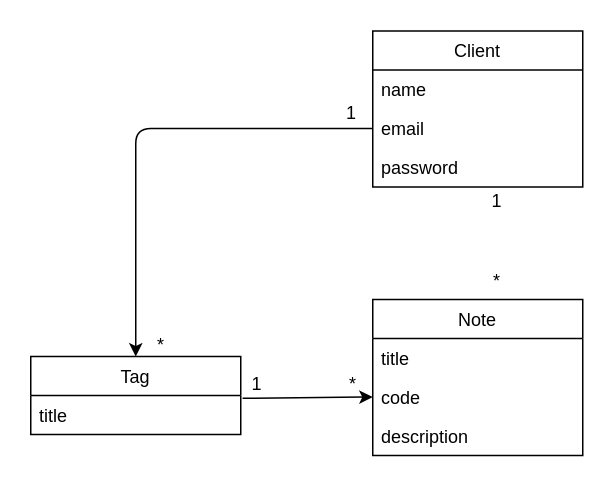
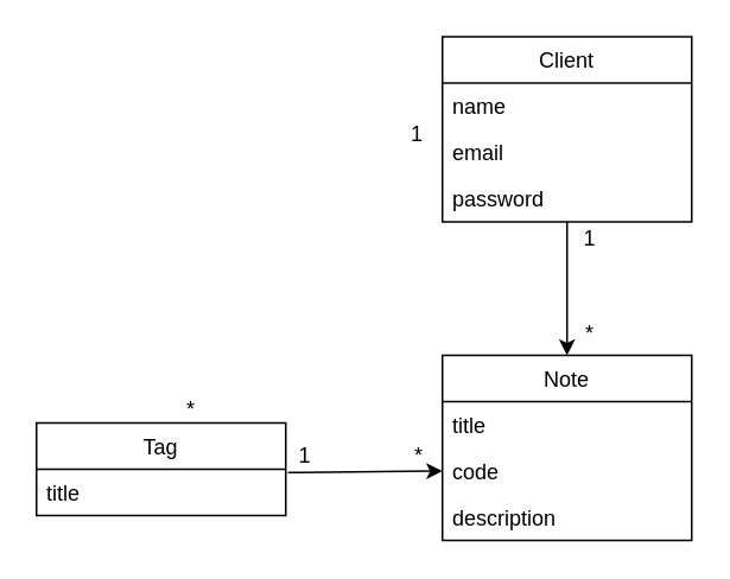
- <mxCell id="18" value="" style="endArrow=classic;html=1;exitX=0;exitY=0.5;exitDx=0;exitDy=0;entryX=0.5;entryY=0;entryDx=0;entryDy=0;" edge="1" parent="1" source="10" target="6"><mxGeometry width="50" height="50" relative="1" as="geometry"><mxPoint x="90" y="149" as="sourcePoint" /><mxPoint x="140" y="99" as="targetPoint" /><Array as="points"><mxPoint x="90" y="85" /></Array></mxGeometry></mxCell>
+ <mxCell id="12" value="" style="endArrow=classic;html=1;entryX=0.5;entryY=0;entryDx=0;entryDy=0;" edge="1" parent="1" source="11" target="2"><mxGeometry width="50" height="50" relative="1" as="geometry"><mxPoint x="381" y="147" as="sourcePoint" /><mxPoint x="241" y="146" as="targetPoint" /></mxGeometry></mxCell>
